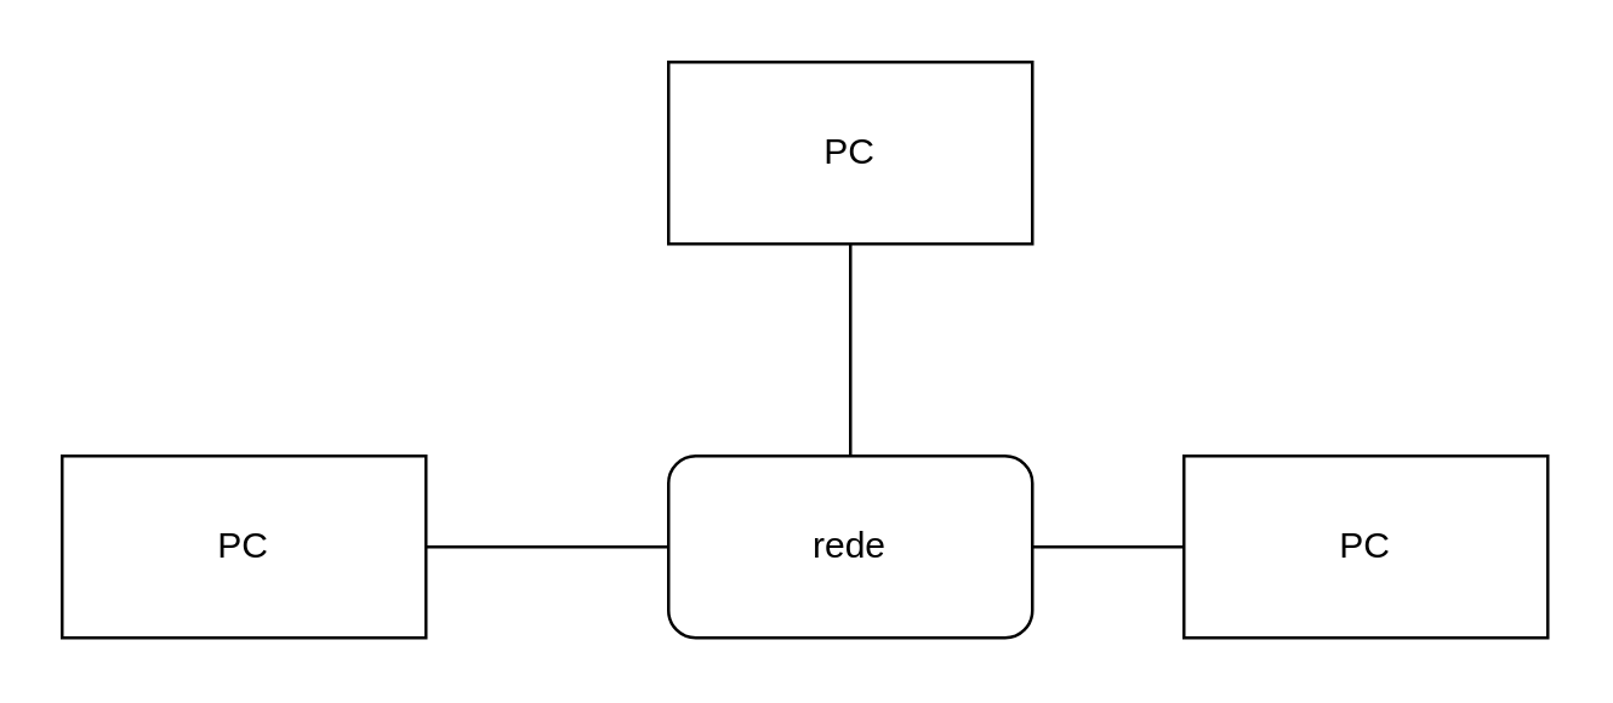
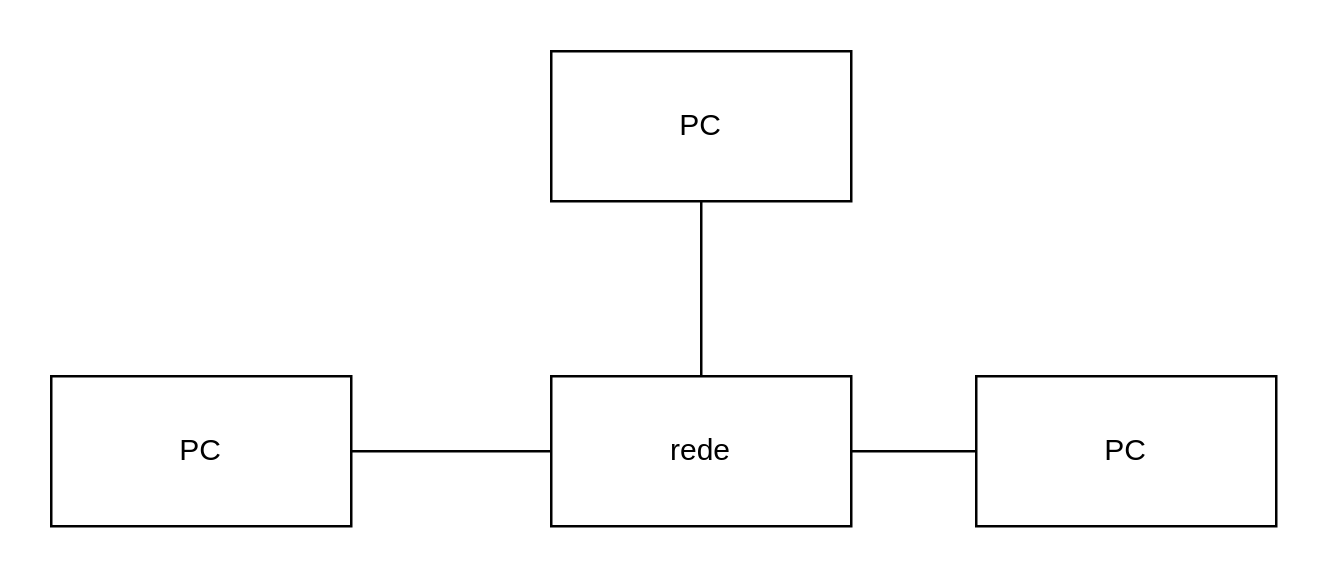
- <mxCell id="8" value="rede" style="whiteSpace=wrap;html=1;rounded=1;" vertex="1" parent="1"><mxGeometry x="220" y="150" width="120" height="60" as="geometry" /></mxCell>
+ <mxCell id="8" value="rede" style="rounded=0;whiteSpace=wrap;html=1;" vertex="1" parent="1"><mxGeometry x="220" y="150" width="120" height="60" as="geometry" /></mxCell>
